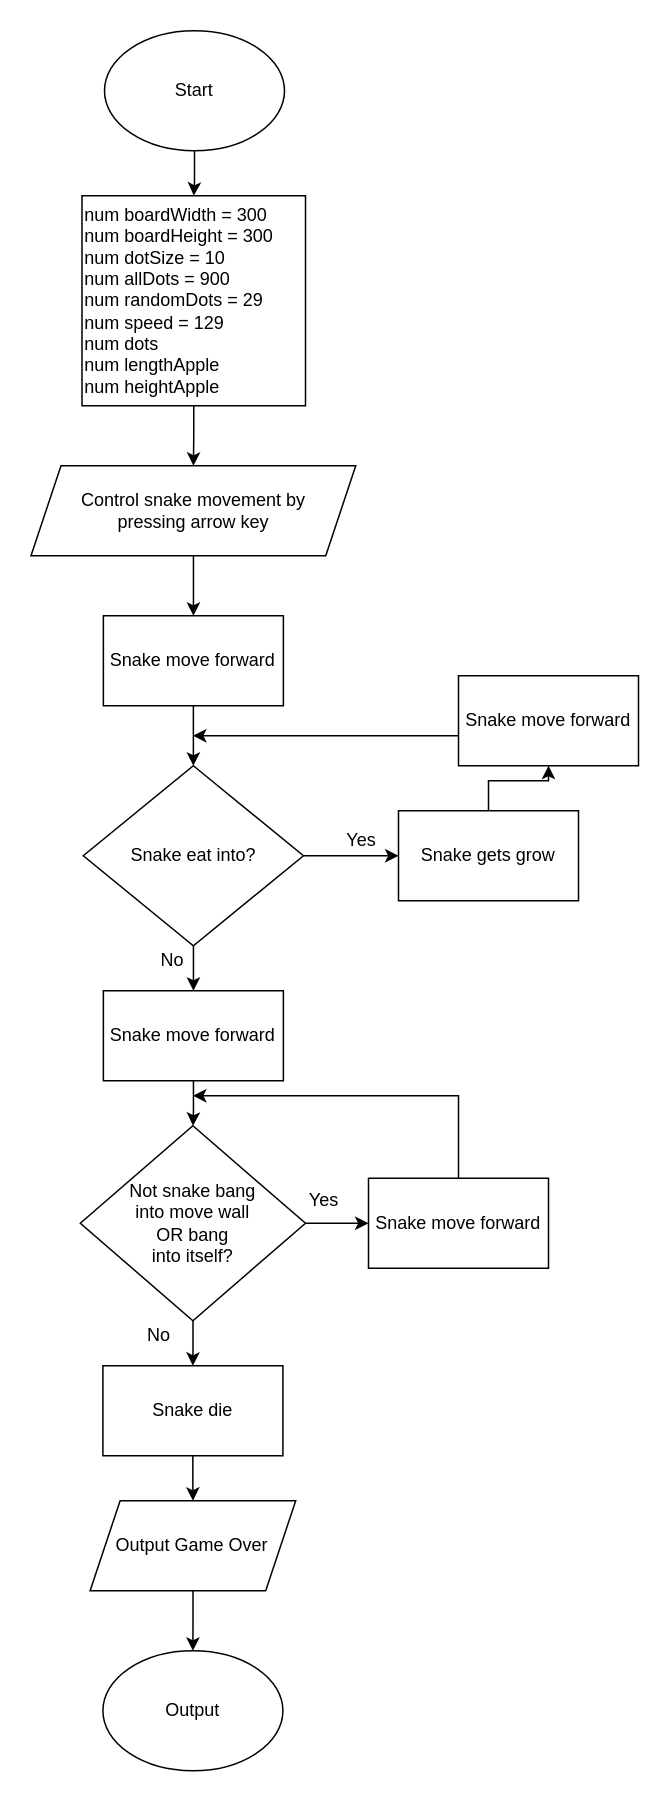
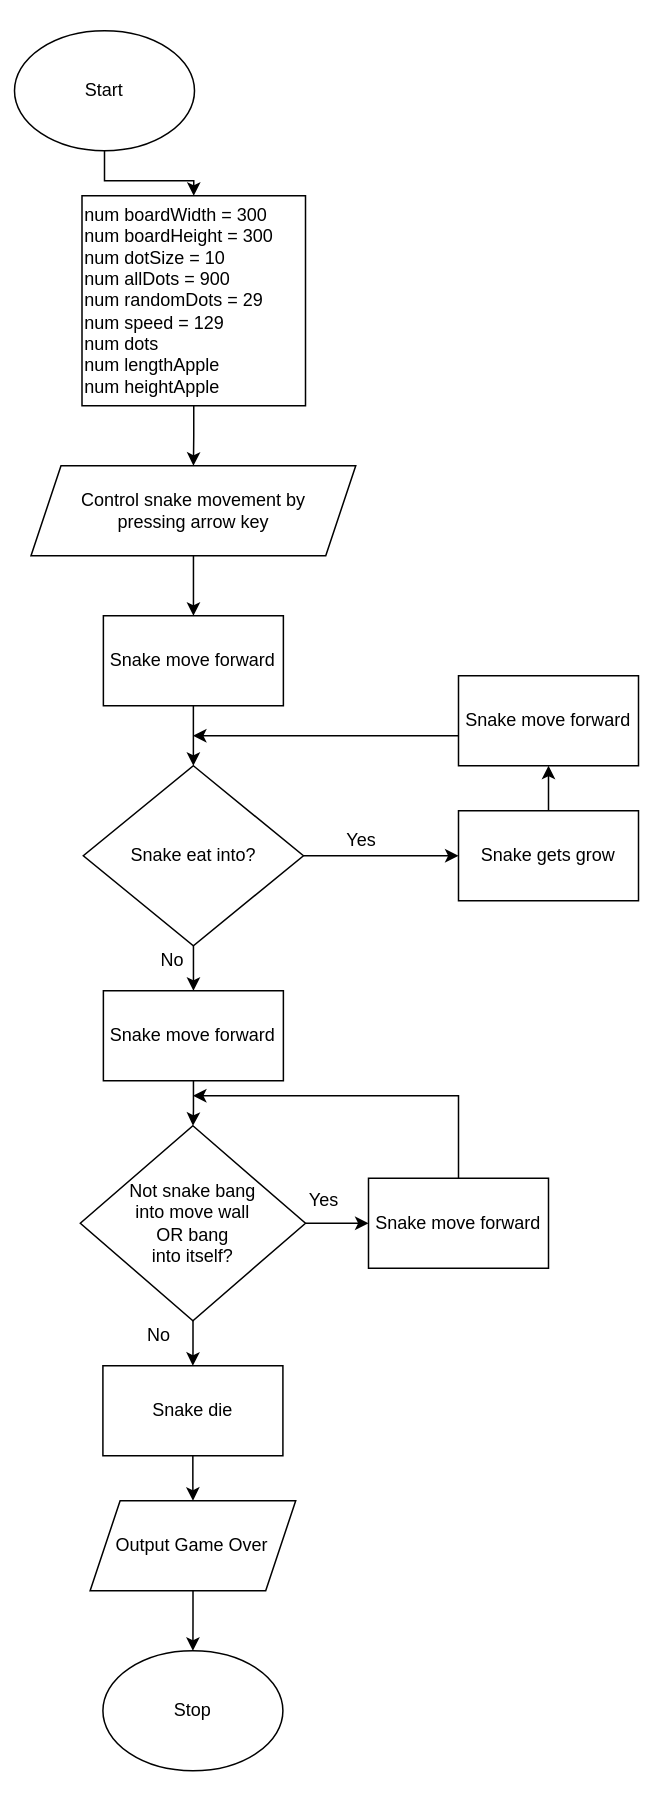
- <mxCell id="3" value="Start" style="ellipse;whiteSpace=wrap;html=1;" vertex="1" parent="1"><mxGeometry x="69" width="120" height="80" as="geometry" y="20" /></mxCell>
+ <mxCell id="3" value="Start" style="ellipse;whiteSpace=wrap;html=1;" vertex="1" parent="1"><mxGeometry x="9" y="20" width="120" height="80" as="geometry" /></mxCell>
- <mxCell id="12" value="Snake gets grow" style="whiteSpace=wrap;html=1;" vertex="1" parent="1"><mxGeometry x="264.995" y="540" width="120" height="60" as="geometry" /></mxCell>
+ <mxCell id="12" value="Snake gets grow" style="whiteSpace=wrap;html=1;" vertex="1" parent="1"><mxGeometry x="304.995" y="540" width="120" height="60" as="geometry" /></mxCell>
- <mxCell id="28" value="Output" style="ellipse;whiteSpace=wrap;html=1;" vertex="1" parent="1"><mxGeometry x="67.94" y="1100" width="120" height="80" as="geometry" /></mxCell>
+ <mxCell id="28" value="Stop" style="ellipse;whiteSpace=wrap;html=1;" vertex="1" parent="1"><mxGeometry x="67.94" y="1100" width="120" height="80" as="geometry" /></mxCell>
